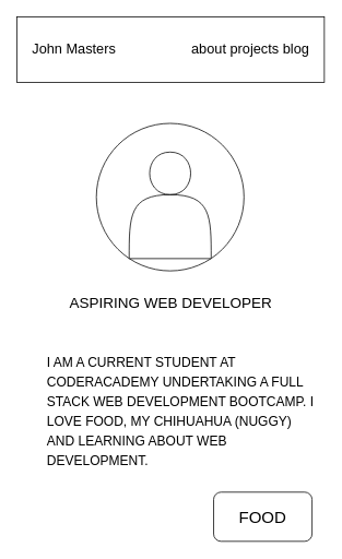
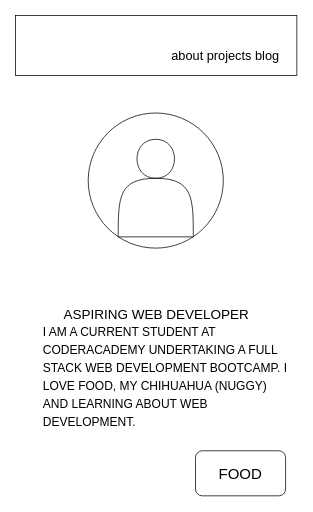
- <mxCell id="3" value="John Masters" style="text;html=1;strokeColor=none;fillColor=none;align=center;verticalAlign=middle;whiteSpace=wrap;rounded=0;fontSize=17;" parent="1" vertex="1"><mxGeometry y="45" width="140" height="30" as="geometry" x="20" /></mxCell>
- <mxCell id="4" value="&lt;div style=&quot;font-size: 17px;&quot; align=&quot;right&quot;&gt;about projects blog&lt;br style=&quot;font-size: 17px;&quot;&gt;&lt;/div&gt;" style="text;html=1;strokeColor=none;fillColor=none;align=center;verticalAlign=middle;whiteSpace=wrap;rounded=0;fontColor=#000000;fontSize=17;" parent="1" vertex="1"><mxGeometry x="215" y="45" width="180" height="30" as="geometry" /></mxCell>
+ <mxCell id="4" value="&lt;div style=&quot;font-size: 17px;&quot; align=&quot;right&quot;&gt;about projects blog&lt;br style=&quot;font-size: 17px;&quot;&gt;&lt;/div&gt;" style="text;html=1;strokeColor=none;fillColor=none;align=center;verticalAlign=middle;whiteSpace=wrap;rounded=0;fontColor=#000000;fontSize=17;" parent="1" vertex="1"><mxGeometry x="210" y="60" width="180" height="30" as="geometry" /></mxCell>
- <mxCell id="5" value="ASPIRING WEB DEVELOPER" style="text;html=1;strokeColor=none;fillColor=none;align=center;verticalAlign=middle;whiteSpace=wrap;rounded=0;fontSize=18;fontColor=#000000;" parent="1" vertex="1"><mxGeometry x="83" y="354" width="250" height="30" as="geometry" /></mxCell>
+ <mxCell id="5" value="ASPIRING WEB DEVELOPER" style="text;html=1;strokeColor=none;fillColor=none;align=center;verticalAlign=middle;whiteSpace=wrap;rounded=0;fontSize=18;fontColor=#000000;" parent="1" vertex="1"><mxGeometry x="83" y="404" width="250" height="30" as="geometry" /></mxCell>
